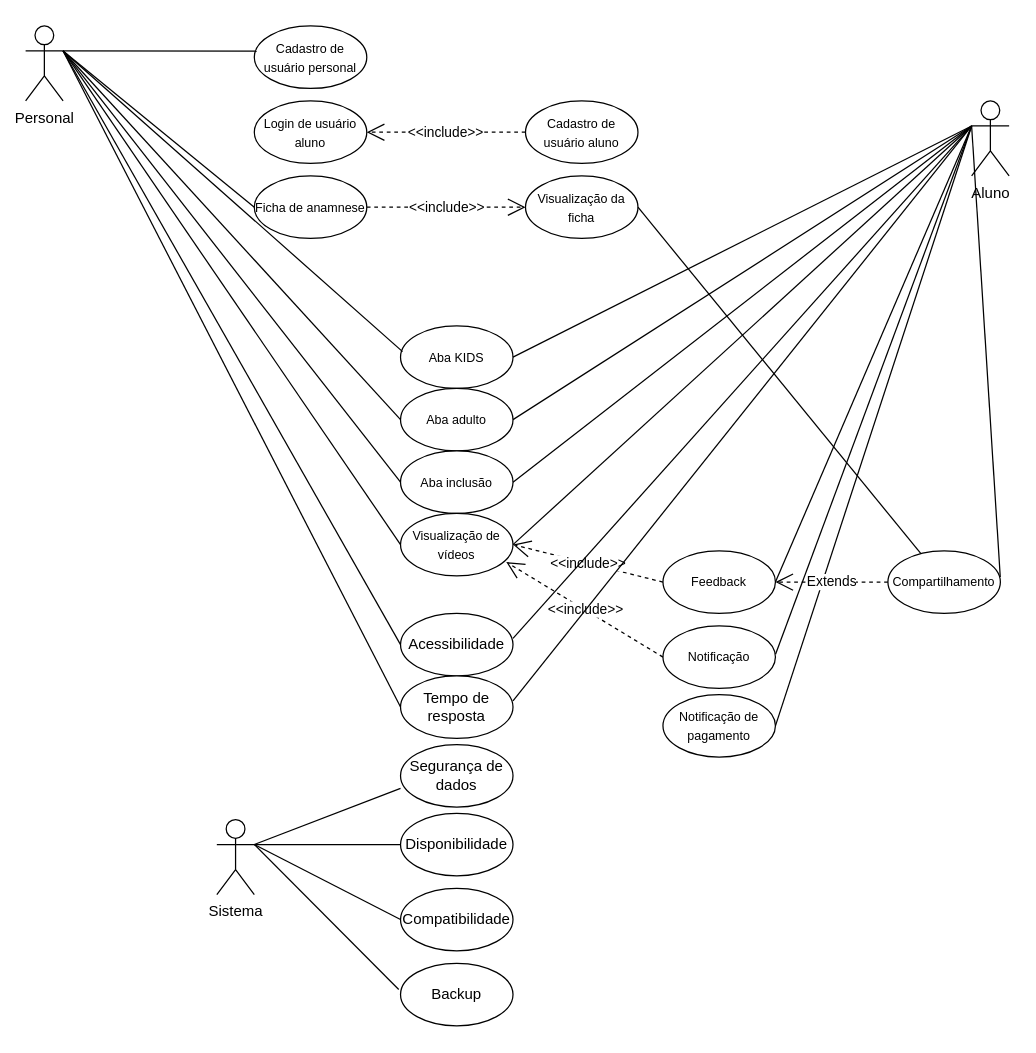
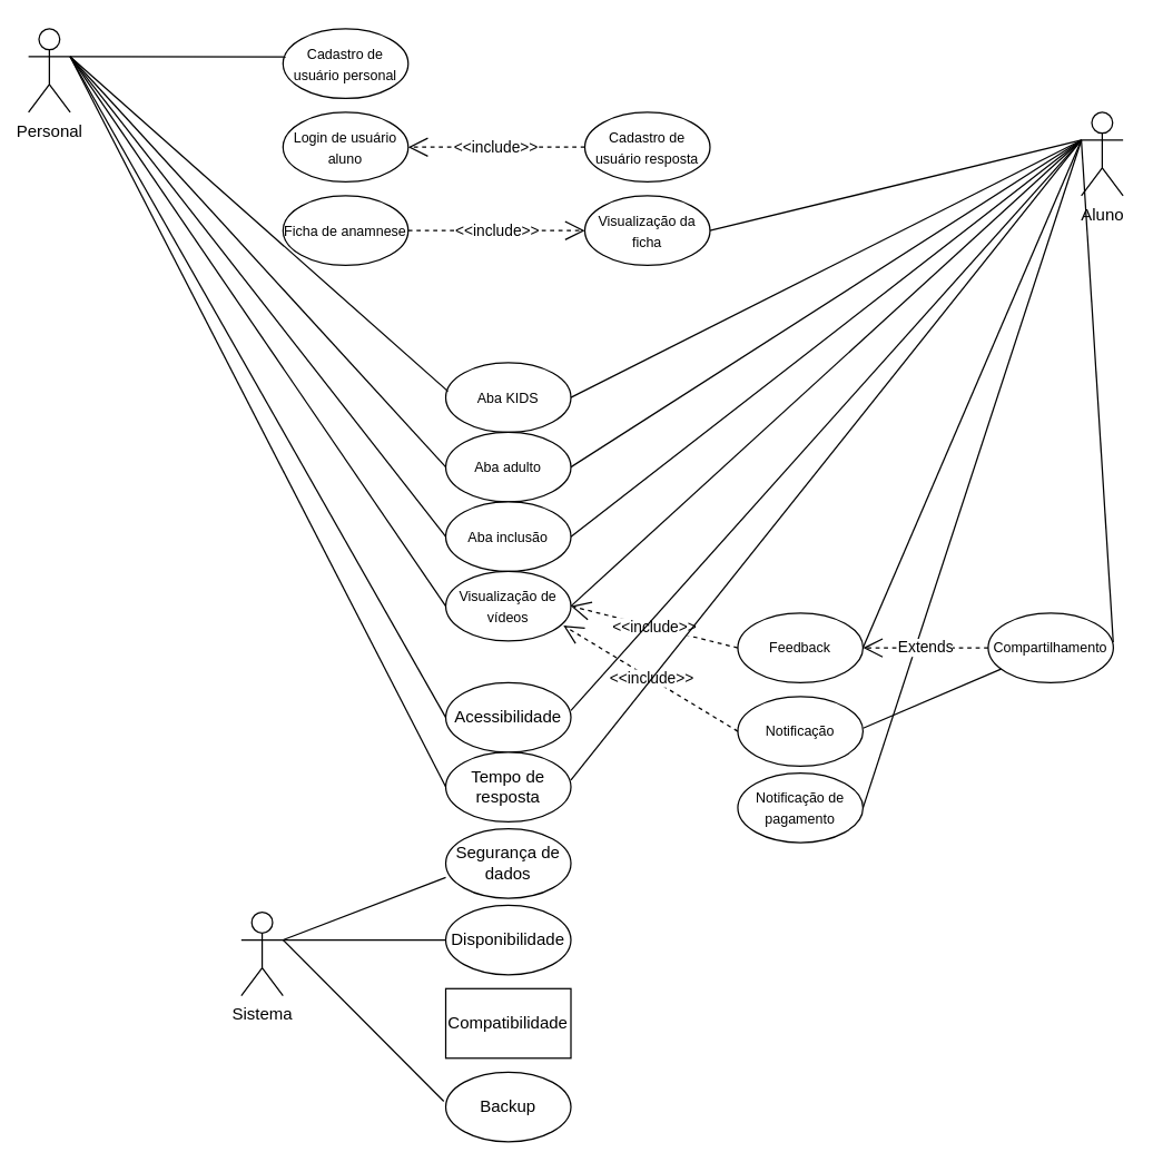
- <mxCell id="3" value="&lt;span style=&quot;font-size: 10px;&quot;&gt;Cadastro de usuário aluno&lt;/span&gt;" style="ellipse;whiteSpace=wrap;html=1;" vertex="1" parent="1"><mxGeometry x="420" y="80" width="90" height="50" as="geometry" /></mxCell>
+ <mxCell id="3" value="&lt;span style=&quot;font-size: 10px;&quot;&gt;Cadastro de usuário resposta&lt;/span&gt;" style="ellipse;whiteSpace=wrap;html=1;" vertex="1" parent="1"><mxGeometry x="420" y="80" width="90" height="50" as="geometry" /></mxCell>
- <mxCell id="22" value="" style="endArrow=none;html=1;rounded=0;exitX=0;exitY=0.5;exitDx=0;exitDy=0;entryX=1;entryY=0.333;entryDx=0;entryDy=0;entryPerimeter=0;" edge="1" parent="1" source="5" target="15"><mxGeometry width="50" height="50" relative="1" as="geometry"><mxPoint x="-6" y="310" as="sourcePoint" /><mxPoint x="44" y="260" as="targetPoint" /></mxGeometry></mxCell>
- <mxCell id="23" value="" style="endArrow=none;html=1;rounded=0;exitX=1;exitY=0.5;exitDx=0;exitDy=0;" edge="1" parent="1" source="6" target="31"><mxGeometry width="50" height="50" relative="1" as="geometry"><mxPoint x="264" y="380" as="sourcePoint" /><mxPoint x="444" y="260" as="targetPoint" /></mxGeometry></mxCell>
+ <mxCell id="23" value="" style="endArrow=none;html=1;rounded=0;exitX=1;exitY=0.5;exitDx=0;exitDy=0;entryX=0;entryY=0.333;entryDx=0;entryDy=0;entryPerimeter=0;" edge="1" parent="1" source="6" target="17"><mxGeometry width="50" height="50" relative="1" as="geometry"><mxPoint x="264" y="380" as="sourcePoint" /><mxPoint x="444" y="260" as="targetPoint" /></mxGeometry></mxCell>
- <mxCell id="35" value="" style="endArrow=none;html=1;rounded=0;entryX=0;entryY=0.333;entryDx=0;entryDy=0;entryPerimeter=0;exitX=1.001;exitY=0.455;exitDx=0;exitDy=0;exitPerimeter=0;" edge="1" parent="1" source="20" target="17"><mxGeometry width="50" height="50" relative="1" as="geometry"><mxPoint x="292" y="645" as="sourcePoint" /><mxPoint x="342" y="595" as="targetPoint" /></mxGeometry></mxCell>
+ <mxCell id="35" value="" style="endArrow=none;html=1;rounded=0;exitX=1.001;exitY=0.455;exitDx=0;exitDy=0;exitPerimeter=0;" edge="1" parent="1" source="20" target="31"><mxGeometry width="50" height="50" relative="1" as="geometry"><mxPoint x="292" y="645" as="sourcePoint" /><mxPoint x="342" y="595" as="targetPoint" /></mxGeometry></mxCell>
- <mxCell id="46" value="" style="endArrow=none;html=1;rounded=0;exitX=1;exitY=0.333;exitDx=0;exitDy=0;exitPerimeter=0;entryX=0;entryY=0.5;entryDx=0;entryDy=0;" edge="1" parent="1" source="43" target="12"><mxGeometry width="50" height="50" relative="1" as="geometry"><mxPoint x="220" y="695" as="sourcePoint" /><mxPoint x="330" y="685" as="targetPoint" /></mxGeometry></mxCell>
- <mxCell id="12" value="Compatibilidade" style="ellipse;whiteSpace=wrap;html=1;" vertex="1" parent="1"><mxGeometry x="320" y="710" width="90" height="50" as="geometry" /></mxCell>
+ <mxCell id="12" value="Compatibilidade" style="whiteSpace=wrap;html=1;rounded=0;" vertex="1" parent="1"><mxGeometry x="320" y="710" width="90" height="50" as="geometry" /></mxCell>
